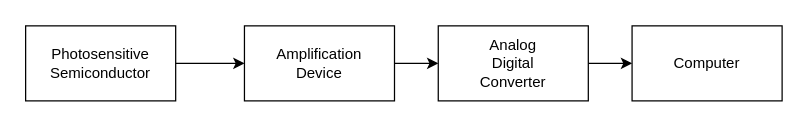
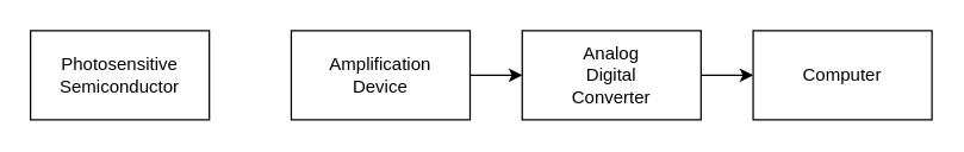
- <mxCell id="2" style="edgeStyle=orthogonalEdgeStyle;rounded=0;orthogonalLoop=1;jettySize=auto;html=1;entryX=0;entryY=0.5;entryDx=0;entryDy=0;" edge="1" parent="1" source="3" target="5"><mxGeometry relative="1" as="geometry" /></mxCell>
